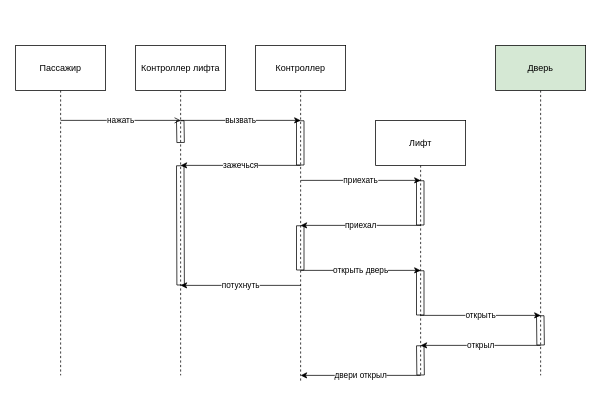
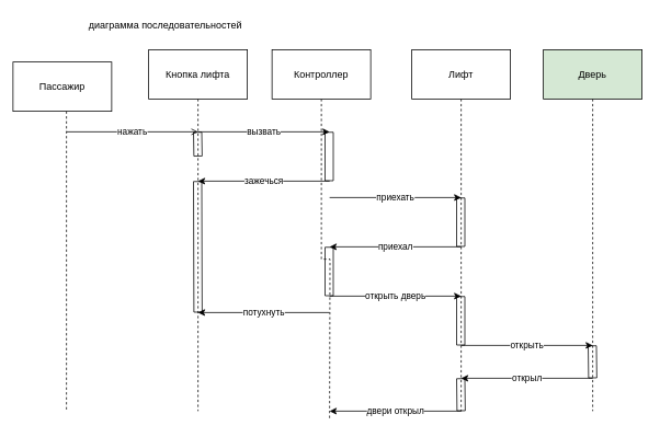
+ <mxCell id="2" value="диаграмма последовательностей" style="text;html=1;align=center;verticalAlign=middle;resizable=0;points=[];autosize=1;" vertex="1" parent="1"><mxGeometry x="100" y="20" width="200" height="20" as="geometry" /></mxCell>
- <mxCell id="4" value="Пассажир" style="whiteSpace=wrap;html=1;" vertex="1" parent="1"><mxGeometry x="20" y="60" width="120" height="60" as="geometry" /></mxCell>
+ <mxCell id="4" value="Пассажир" style="whiteSpace=wrap;html=1;" vertex="1" parent="1"><mxGeometry x="15" y="75" width="120" height="60" as="geometry" /></mxCell>
- <mxCell id="6" value="Контроллер лифта" style="whiteSpace=wrap;html=1;" vertex="1" parent="1"><mxGeometry x="180" y="60" width="120" height="60" as="geometry" /></mxCell>
+ <mxCell id="6" value="Кнопка лифта" style="whiteSpace=wrap;html=1;" vertex="1" parent="1"><mxGeometry x="180" y="60" width="120" height="60" as="geometry" /></mxCell>
- <mxCell id="10" value="Контроллер" style="whiteSpace=wrap;html=1;" vertex="1" parent="1"><mxGeometry x="340" y="60" width="120" height="60" as="geometry" /></mxCell>
+ <mxCell id="10" value="Контроллер" style="whiteSpace=wrap;html=1;" vertex="1" parent="1"><mxGeometry x="330" y="60" width="120" height="60" as="geometry" /></mxCell>
- <mxCell id="8" value="Лифт" style="whiteSpace=wrap;html=1;" vertex="1" parent="1"><mxGeometry x="500" y="160" width="120" height="60" as="geometry" /></mxCell>
+ <mxCell id="8" value="Лифт" style="whiteSpace=wrap;html=1;" vertex="1" parent="1"><mxGeometry x="500" y="60" width="120" height="60" as="geometry" /></mxCell>
